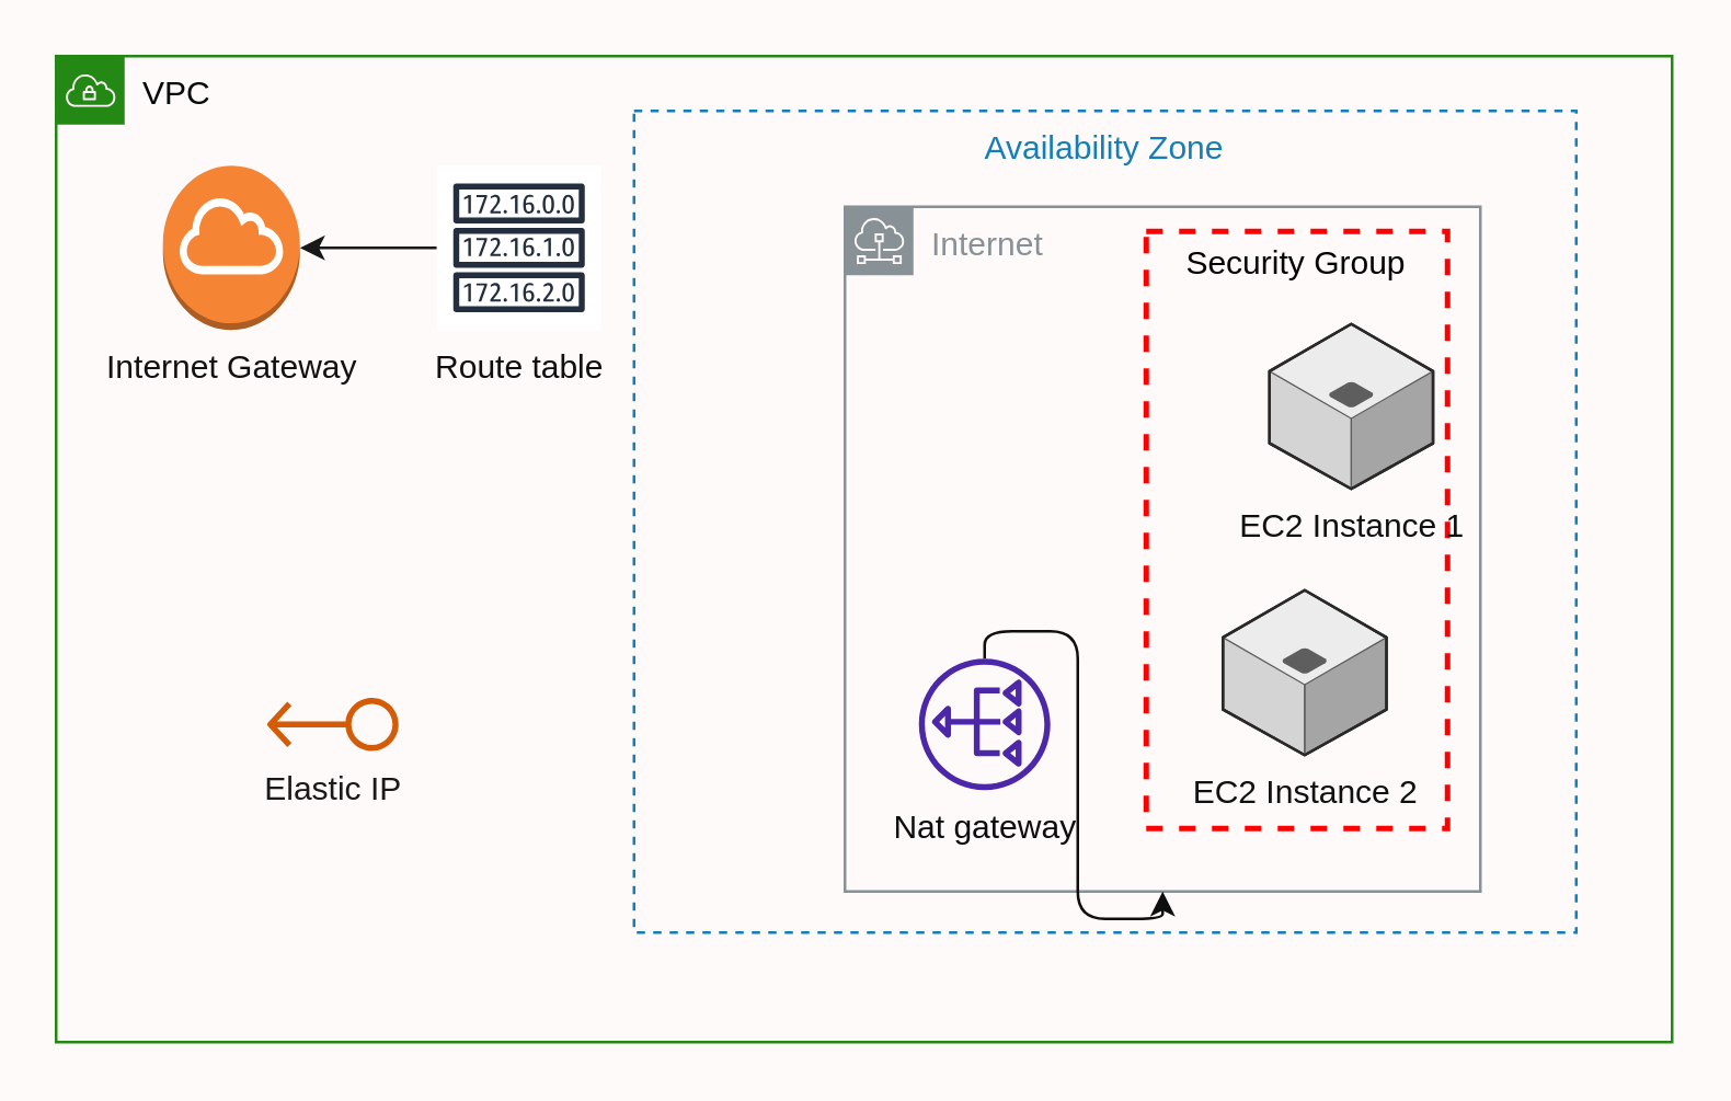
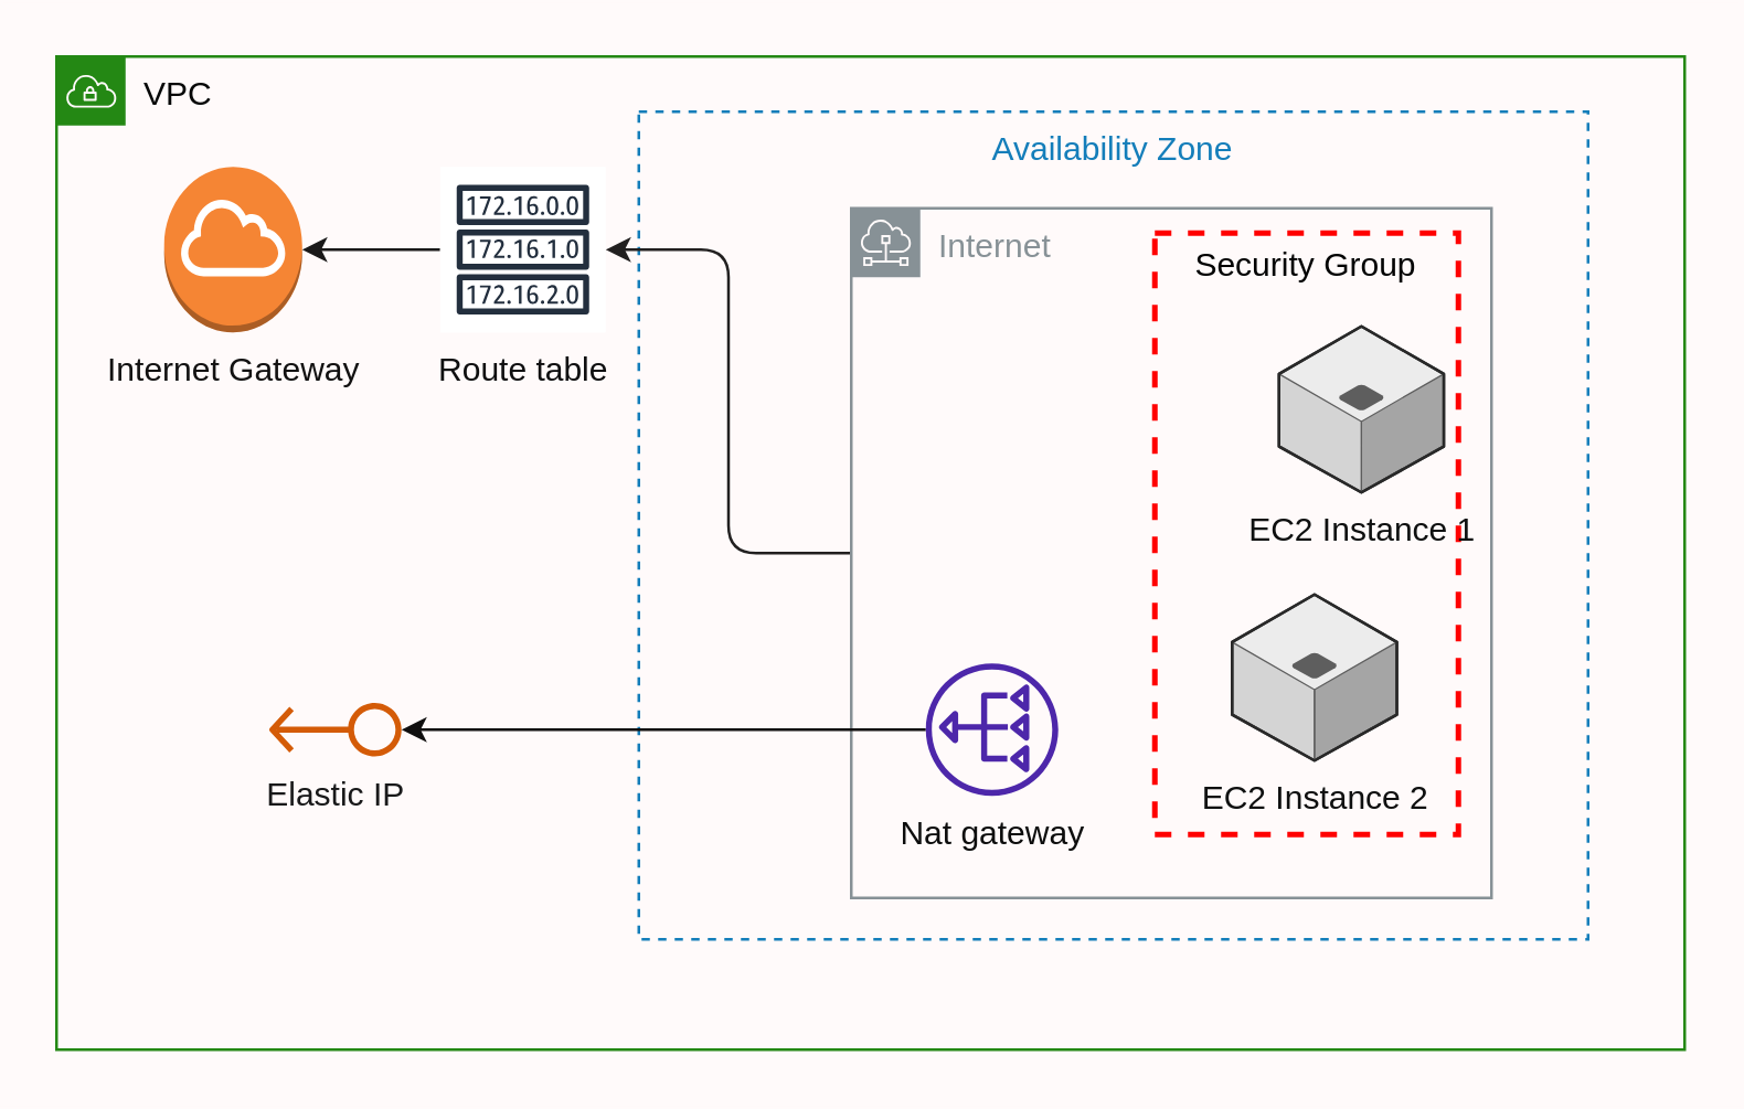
+ <mxCell id="4" value="" style="edgeStyle=orthogonalEdgeStyle;html=1;fontColor=#eef2f7;strokeColor=#222020;" parent="2" source="5" target="8" edge="1"><mxGeometry relative="1" as="geometry" /></mxCell>
- <mxCell id="10" style="edgeStyle=orthogonalEdgeStyle;html=1;fontColor=#eef2f7;strokeColor=#100f0f;" parent="2" source="11" target="5" edge="1"><mxGeometry relative="1" as="geometry" /></mxCell>
+ <mxCell id="10" style="edgeStyle=orthogonalEdgeStyle;html=1;fontColor=#eef2f7;strokeColor=#100f0f;" parent="2" source="11" target="9" edge="1"><mxGeometry relative="1" as="geometry" /></mxCell>
